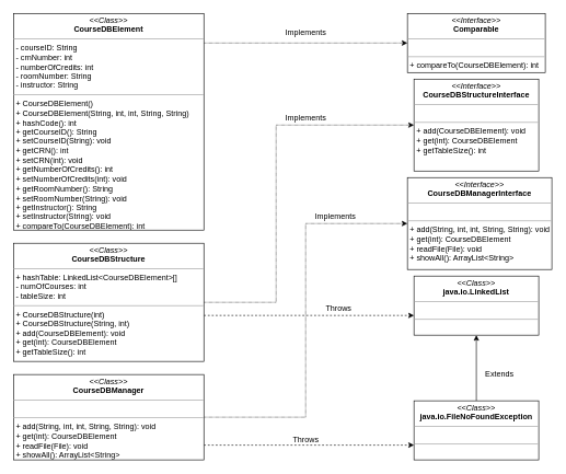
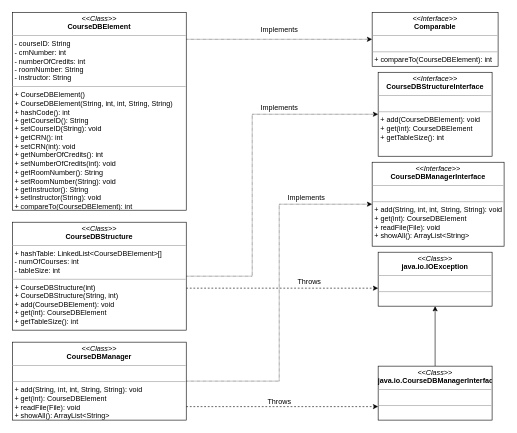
- <mxCell id="13" value="&lt;p style=&quot;margin: 0px ; margin-top: 4px ; text-align: center&quot;&gt;&lt;i&gt;&amp;lt;&amp;lt;Class&amp;gt;&amp;gt;&lt;/i&gt;&lt;br&gt;&lt;b&gt;java.io.LinkedList&lt;/b&gt;&lt;/p&gt;&lt;hr size=&quot;1&quot;&gt;&lt;p style=&quot;margin: 0px ; margin-left: 4px&quot;&gt;&lt;br&gt;&lt;/p&gt;&lt;hr size=&quot;1&quot;&gt;&lt;p style=&quot;margin: 0px ; margin-left: 4px&quot;&gt;&lt;br&gt;&lt;/p&gt;" style="verticalAlign=top;align=left;overflow=fill;fontSize=12;fontFamily=Helvetica;html=1;" vertex="1" parent="1"><mxGeometry x="630" y="420" width="190" height="90" as="geometry" /></mxCell>
+ <mxCell id="13" value="&lt;p style=&quot;margin: 0px ; margin-top: 4px ; text-align: center&quot;&gt;&lt;i&gt;&amp;lt;&amp;lt;Class&amp;gt;&amp;gt;&lt;/i&gt;&lt;br&gt;&lt;b&gt;java.io.IOException&lt;/b&gt;&lt;/p&gt;&lt;hr size=&quot;1&quot;&gt;&lt;p style=&quot;margin: 0px ; margin-left: 4px&quot;&gt;&lt;br&gt;&lt;/p&gt;&lt;hr size=&quot;1&quot;&gt;&lt;p style=&quot;margin: 0px ; margin-left: 4px&quot;&gt;&lt;br&gt;&lt;/p&gt;" style="verticalAlign=top;align=left;overflow=fill;fontSize=12;fontFamily=Helvetica;html=1;" vertex="1" parent="1"><mxGeometry x="630" y="420" width="190" height="90" as="geometry" /></mxCell>
- <mxCell id="16" value="Extends" style="text;html=1;align=center;verticalAlign=middle;resizable=0;points=[];autosize=1;" vertex="1" parent="1"><mxGeometry x="730" y="560" width="60" height="20" as="geometry" /></mxCell>
- <mxCell id="12" value="&lt;p style=&quot;margin: 0px ; margin-top: 4px ; text-align: center&quot;&gt;&lt;i&gt;&amp;lt;&amp;lt;Class&amp;gt;&amp;gt;&lt;/i&gt;&lt;br&gt;&lt;b&gt;java.io.FileNoFoundException&lt;/b&gt;&lt;/p&gt;&lt;hr size=&quot;1&quot;&gt;&lt;p style=&quot;margin: 0px ; margin-left: 4px&quot;&gt;&lt;br&gt;&lt;/p&gt;&lt;hr size=&quot;1&quot;&gt;&lt;p style=&quot;margin: 0px ; margin-left: 4px&quot;&gt;&lt;br&gt;&lt;/p&gt;" style="verticalAlign=top;align=left;overflow=fill;fontSize=12;fontFamily=Helvetica;html=1;" vertex="1" parent="1"><mxGeometry x="630" y="610" width="190" height="90" as="geometry" /></mxCell>
+ <mxCell id="12" value="&lt;p style=&quot;margin: 0px ; margin-top: 4px ; text-align: center&quot;&gt;&lt;i&gt;&amp;lt;&amp;lt;Class&amp;gt;&amp;gt;&lt;/i&gt;&lt;br&gt;&lt;b&gt;java.io.CourseDBManagerInterface&lt;/b&gt;&lt;/p&gt;&lt;hr size=&quot;1&quot;&gt;&lt;p style=&quot;margin: 0px ; margin-left: 4px&quot;&gt;&lt;br&gt;&lt;/p&gt;&lt;hr size=&quot;1&quot;&gt;&lt;p style=&quot;margin: 0px ; margin-left: 4px&quot;&gt;&lt;br&gt;&lt;/p&gt;" style="verticalAlign=top;align=left;overflow=fill;fontSize=12;fontFamily=Helvetica;html=1;" vertex="1" parent="1"><mxGeometry x="630" y="610" width="190" height="90" as="geometry" /></mxCell>
